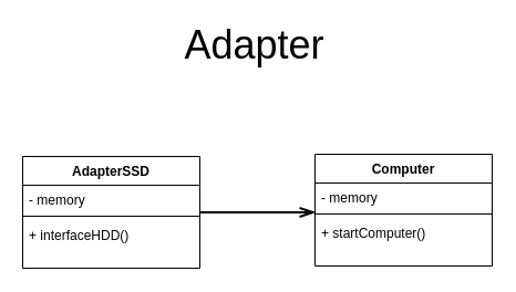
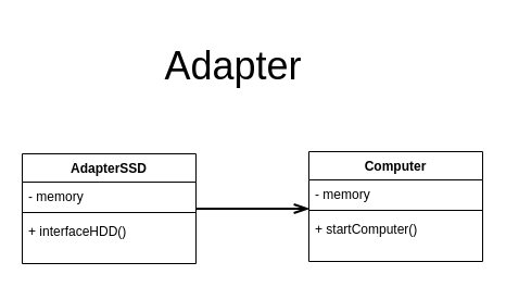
- <mxCell id="2" value="Adapter" style="text;html=1;strokeColor=none;fillColor=none;align=center;verticalAlign=middle;whiteSpace=wrap;rounded=0;fontSize=36;fontStyle=0;spacingTop=0;spacingLeft=0;" parent="1" vertex="1"><mxGeometry x="122" y="20" width="215" height="40" as="geometry" /></mxCell>
+ <mxCell id="2" value="Adapter" style="text;html=1;strokeColor=none;fillColor=none;align=center;verticalAlign=middle;whiteSpace=wrap;rounded=0;fontSize=36;fontStyle=0;spacingTop=0;spacingLeft=0;" parent="1" vertex="1"><mxGeometry x="107" y="40" width="215" height="40" as="geometry" /></mxCell>
